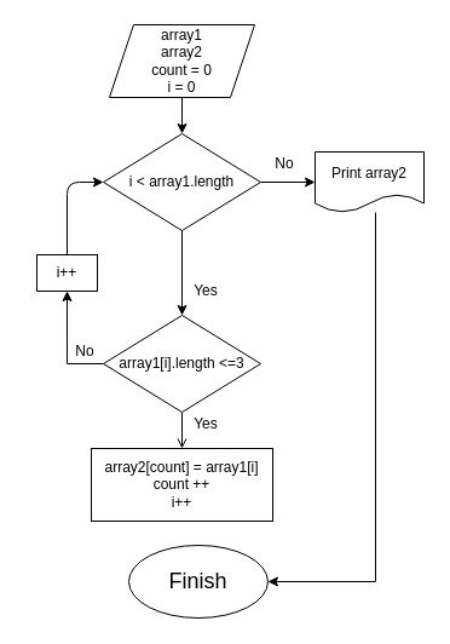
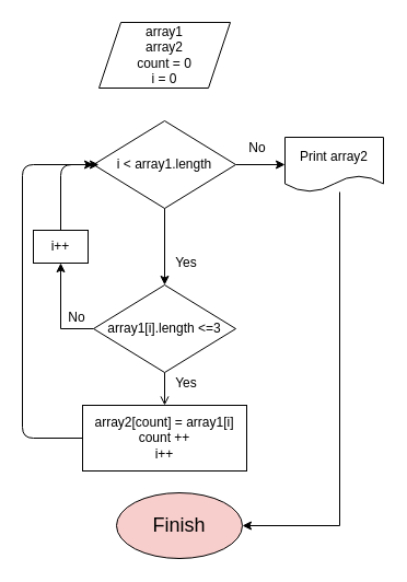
- <mxCell id="2" value="" style="edgeStyle=orthogonalEdgeStyle;rounded=0;orthogonalLoop=1;jettySize=auto;html=1;" edge="1" parent="1" source="3" target="5"><mxGeometry relative="1" as="geometry" /></mxCell>
+ <mxCell id="11" value="" style="endArrow=classic;html=1;exitX=0;exitY=0.5;exitDx=0;exitDy=0;entryX=0.038;entryY=0.5;entryDx=0;entryDy=0;entryPerimeter=0;" edge="1" parent="1" source="10" target="5"><mxGeometry width="50" height="50" relative="1" as="geometry"><mxPoint x="140" y="280" as="sourcePoint" /><mxPoint x="80" y="150" as="targetPoint" /><Array as="points"><mxPoint x="20" y="400" /><mxPoint x="20" y="150" /></Array></mxGeometry></mxCell>
- <mxCell id="18" value="&lt;font style=&quot;font-size: 18px&quot;&gt;Finish&lt;/font&gt;" style="ellipse;whiteSpace=wrap;html=1;" vertex="1" parent="1"><mxGeometry x="106" y="450" width="115" height="60" as="geometry" /></mxCell>
+ <mxCell id="18" value="&lt;font style=&quot;font-size: 18px&quot;&gt;Finish&lt;/font&gt;" style="ellipse;whiteSpace=wrap;html=1;fillColor=#f8cecc;" vertex="1" parent="1"><mxGeometry x="106" y="450" width="115" height="60" as="geometry" /></mxCell>
